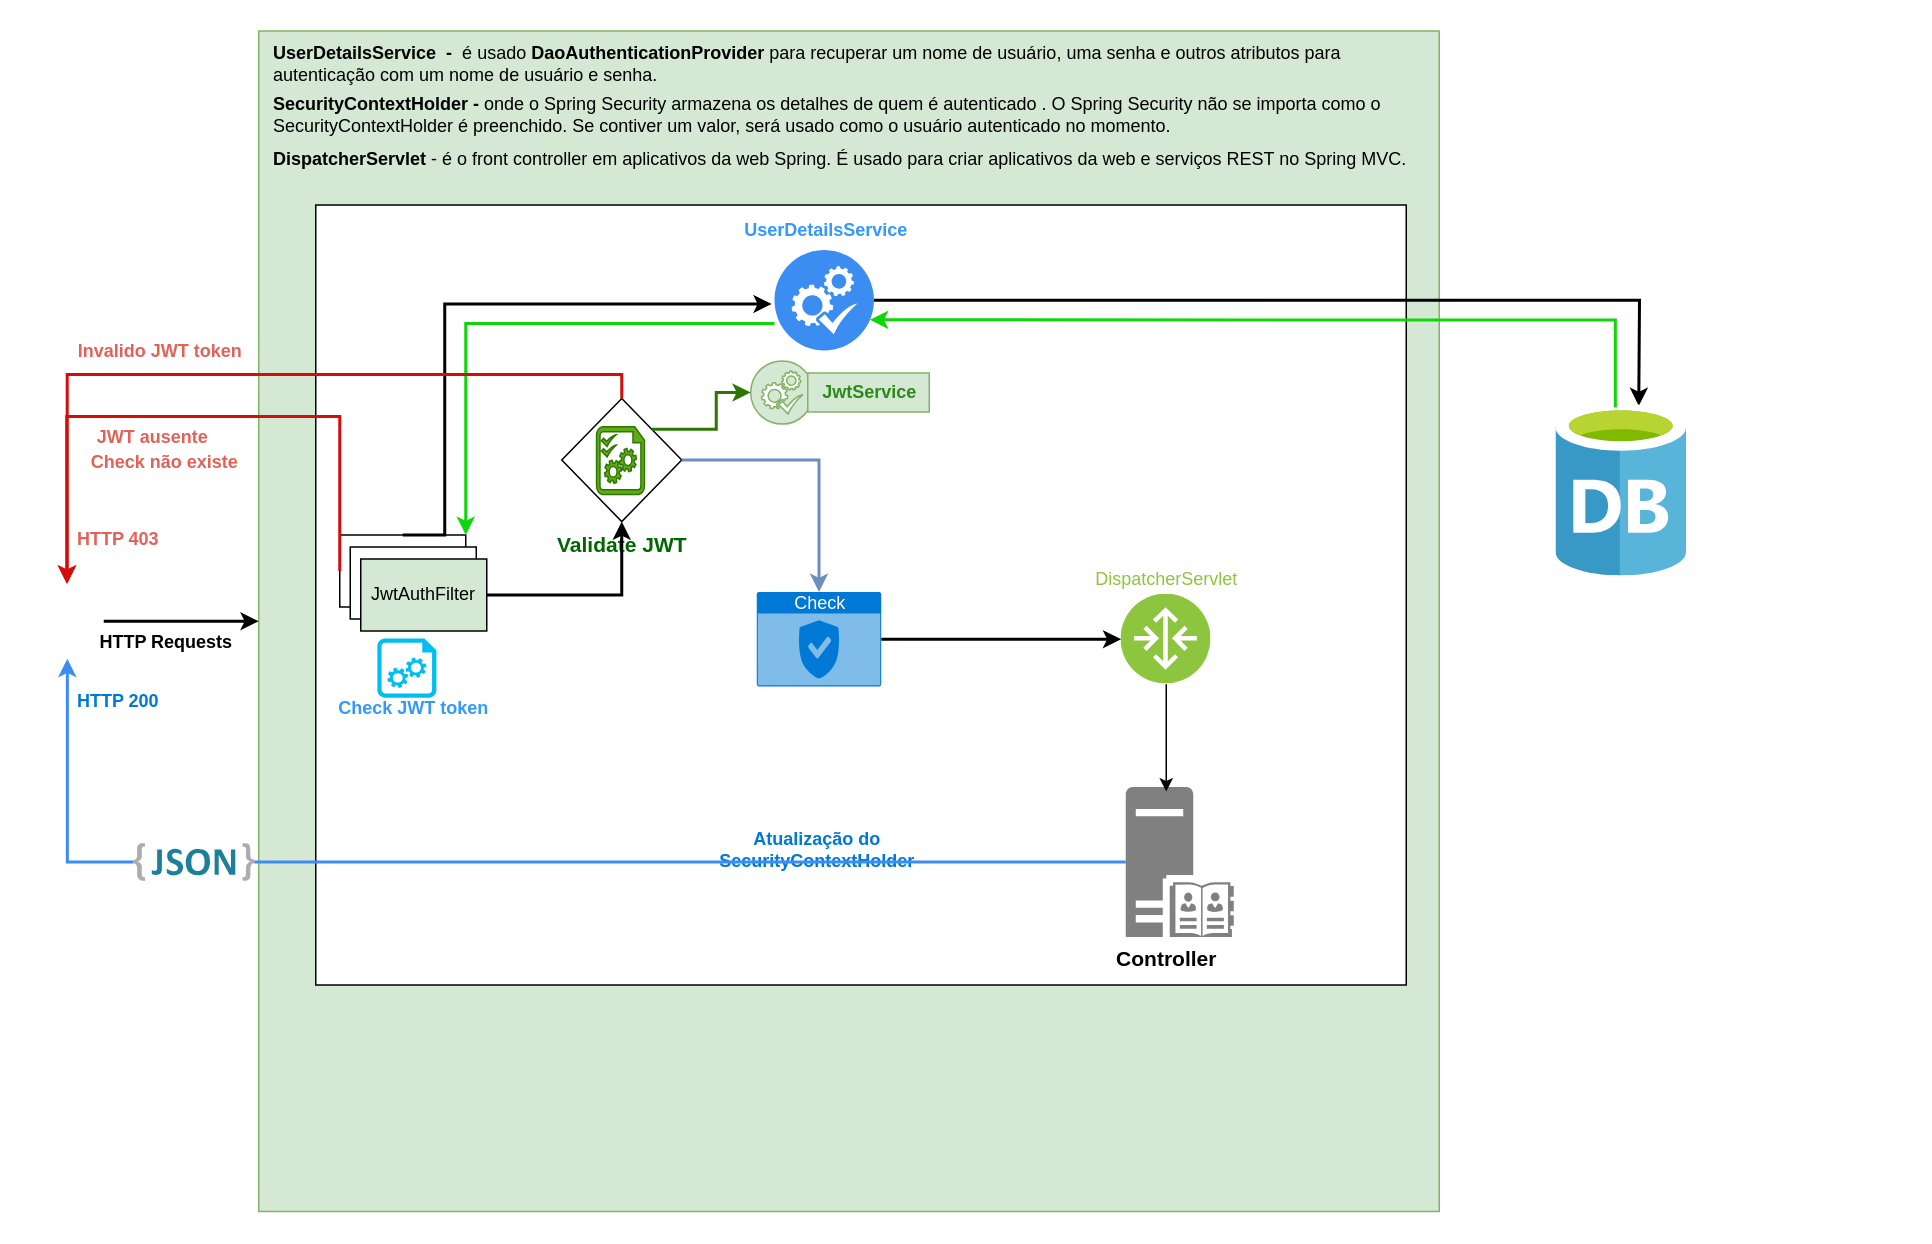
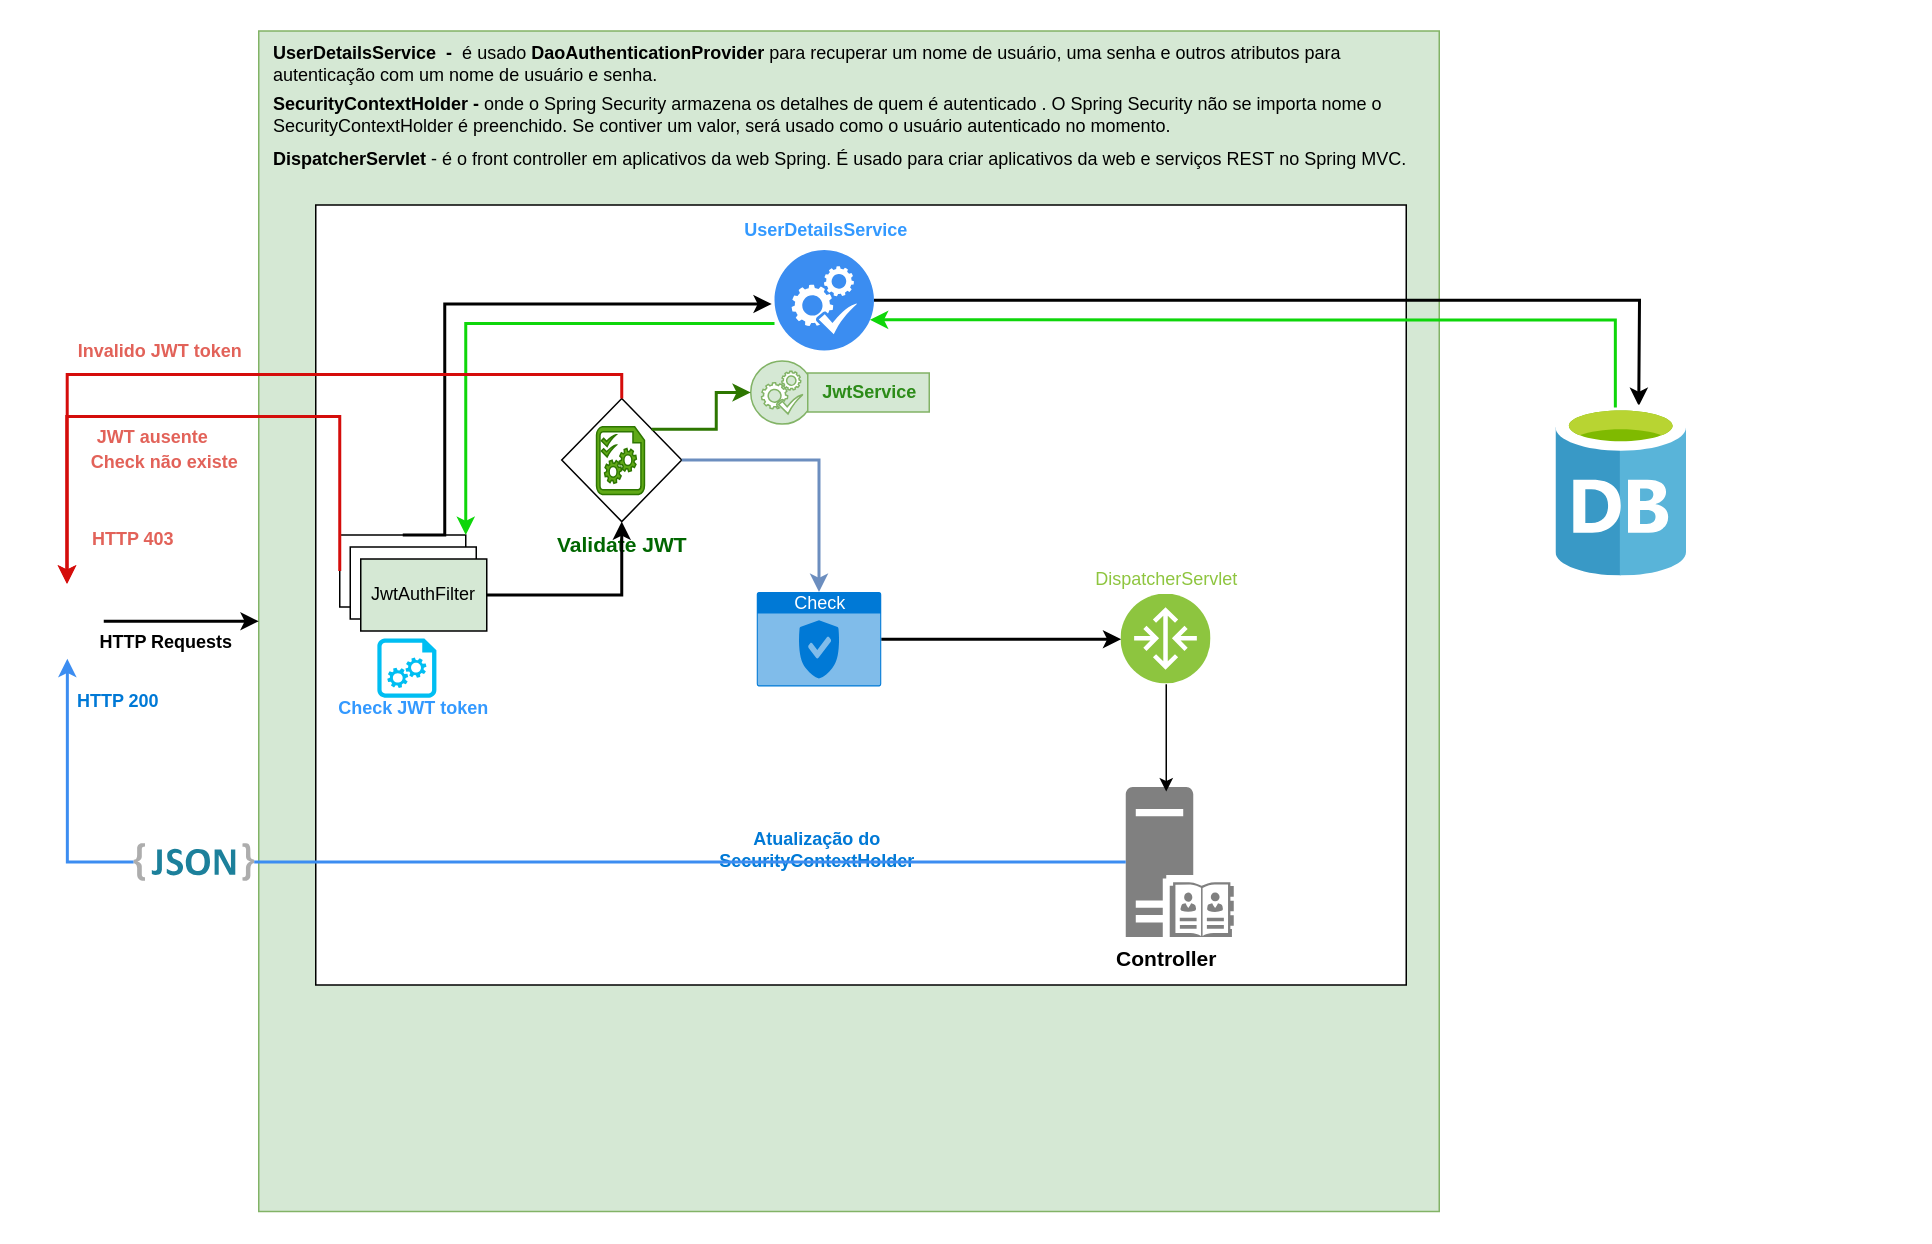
- <mxCell id="33" value="&lt;b&gt;SecurityContextHolder - &lt;/b&gt;onde&amp;nbsp;o Spring Security armazena os detalhes de quem é autenticado . O Spring Security não se importa como o &lt;br&gt;SecurityContextHolder é preenchido. Se contiver um valor, será usado como o usuário autenticado no momento." style="text;html=1;strokeColor=none;fillColor=none;align=left;verticalAlign=middle;whiteSpace=wrap;rounded=0;fontSize=12;" vertex="1" parent="3"><mxGeometry x="8" y="41" width="1010" height="30" as="geometry" /></mxCell>
+ <mxCell id="33" value="&lt;b&gt;SecurityContextHolder - &lt;/b&gt;onde&amp;nbsp;o Spring Security armazena os detalhes de quem é autenticado . O Spring Security não se importa nome o &lt;br&gt;SecurityContextHolder é preenchido. Se contiver um valor, será usado como o usuário autenticado no momento." style="text;html=1;strokeColor=none;fillColor=none;align=left;verticalAlign=middle;whiteSpace=wrap;rounded=0;fontSize=12;" vertex="1" parent="3"><mxGeometry x="8" y="41" width="1010" height="30" as="geometry" /></mxCell>
- <mxCell id="51" value="HTTP 403" style="text;html=1;align=center;verticalAlign=middle;resizable=0;points=[];autosize=1;strokeColor=none;fillColor=none;fontColor=#e26259;rounded=0;sketch=0;fontStyle=1" parent="1" vertex="1"><mxGeometry x="42" y="346" width="72" height="26" as="geometry" /></mxCell>
+ <mxCell id="51" value="HTTP 403" style="text;html=1;align=center;verticalAlign=middle;resizable=0;points=[];autosize=1;strokeColor=none;fillColor=none;fontColor=#e26259;rounded=0;sketch=0;fontStyle=1" parent="1" vertex="1"><mxGeometry x="52" y="346" width="72" height="26" as="geometry" /></mxCell>
